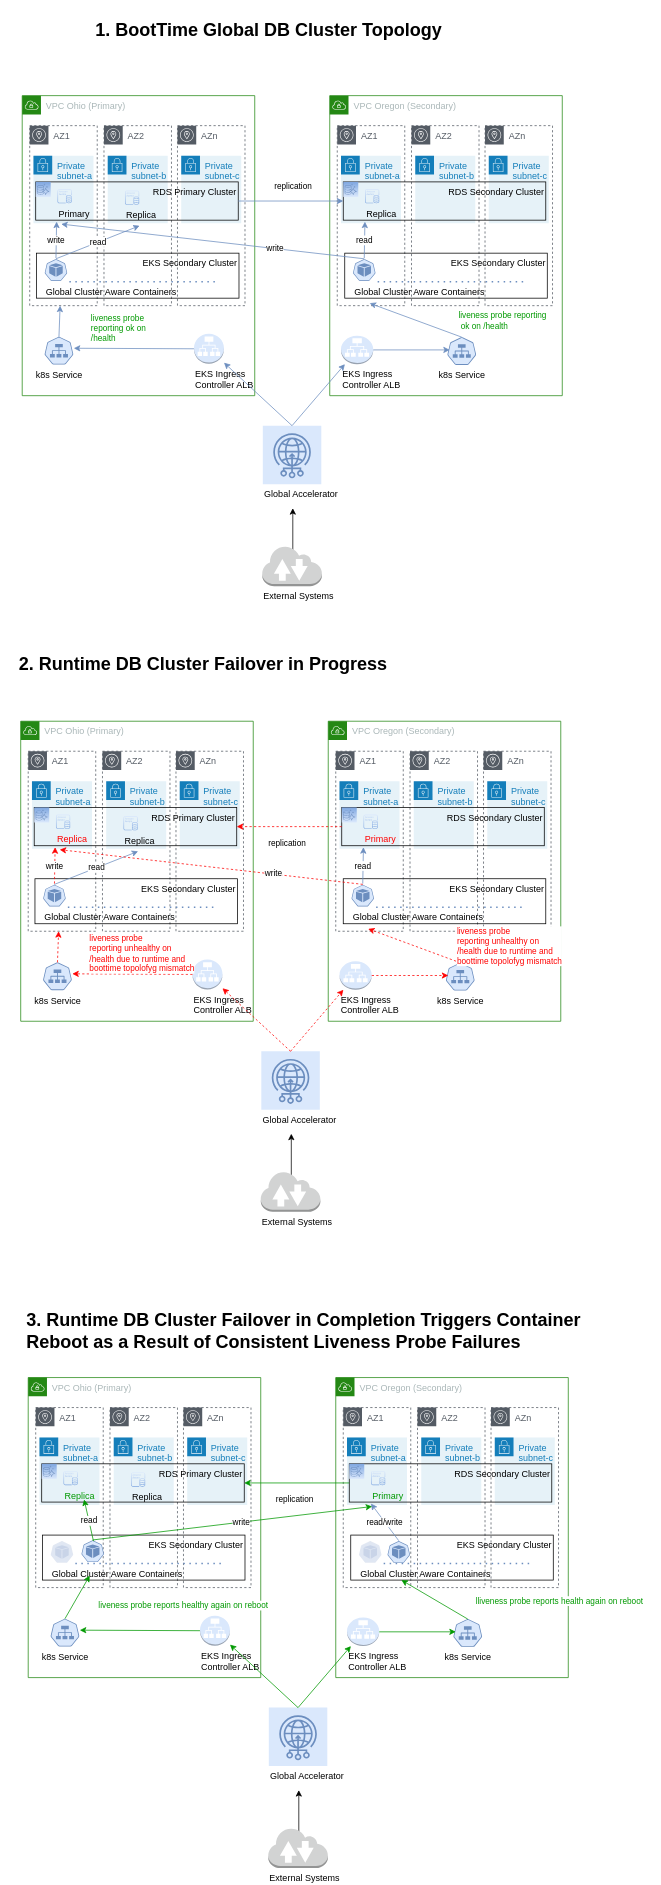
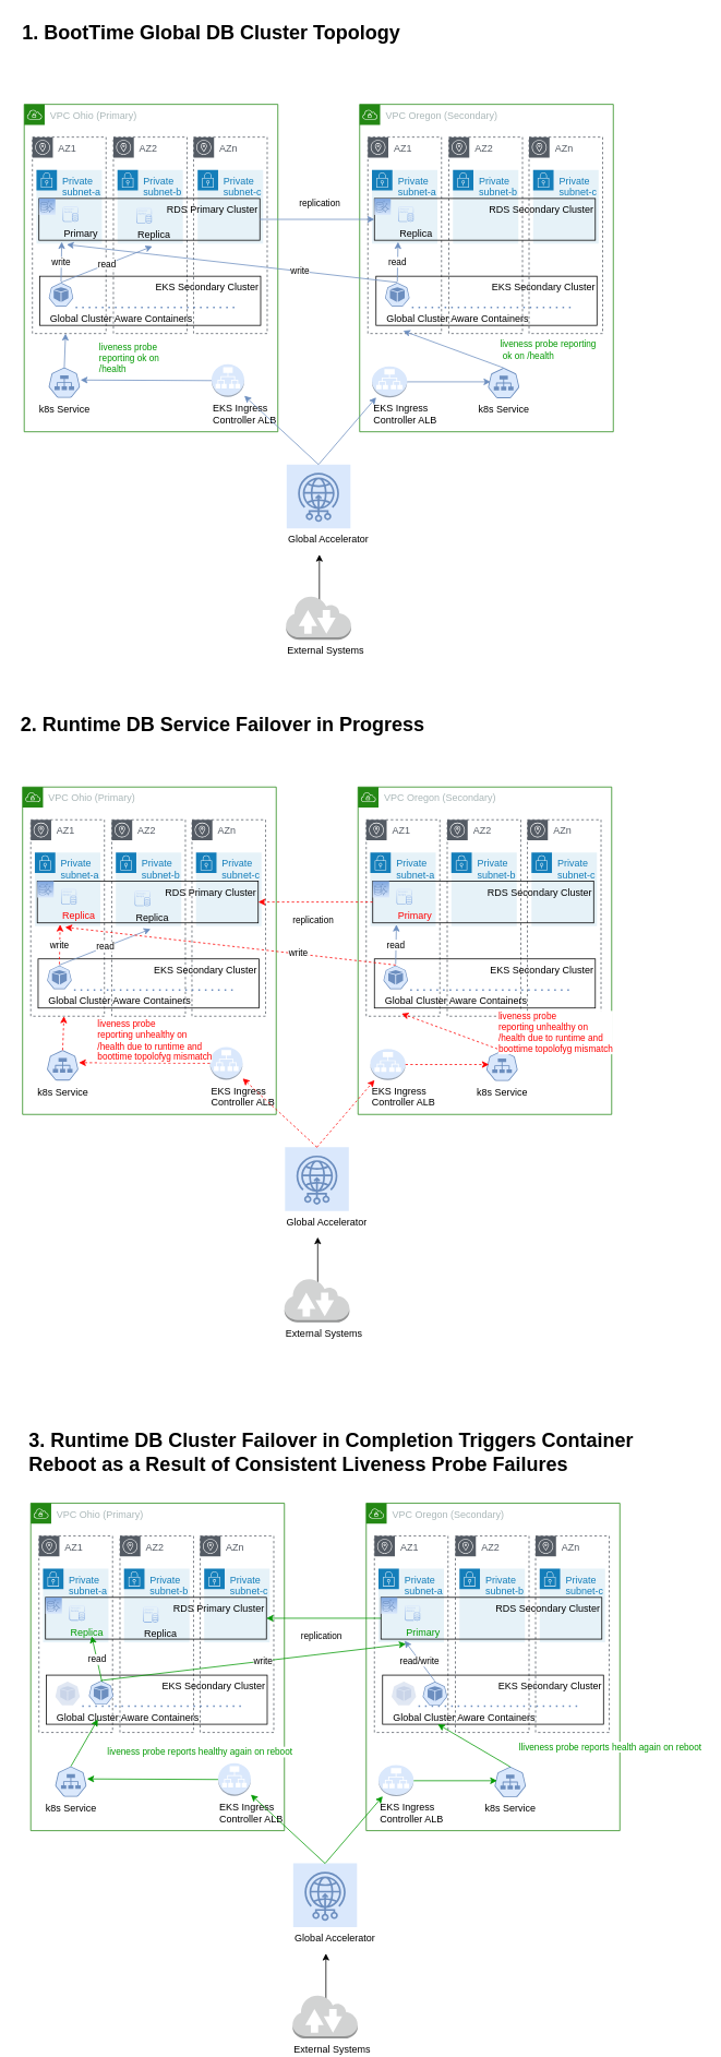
- <mxCell id="96" value="&lt;h1&gt;1. BootTime Global DB Cluster Topology&lt;/h1&gt;" style="text;html=1;strokeColor=none;fillColor=none;spacing=5;spacingTop=-20;whiteSpace=wrap;overflow=hidden;rounded=0;" vertex="1" parent="1"><mxGeometry x="122" y="20" width="487" height="60" as="geometry" /></mxCell>
+ <mxCell id="96" value="&lt;h1&gt;1. BootTime Global DB Cluster Topology&lt;/h1&gt;" style="text;html=1;strokeColor=none;fillColor=none;spacing=5;spacingTop=-20;whiteSpace=wrap;overflow=hidden;rounded=0;" vertex="1" parent="1"><mxGeometry x="22" y="20" width="487" height="60" as="geometry" /></mxCell>
- <mxCell id="97" value="&lt;h1&gt;2. Runtime DB Cluster Failover in Progress&lt;/h1&gt;" style="text;html=1;strokeColor=none;fillColor=none;spacing=5;spacingTop=-20;whiteSpace=wrap;overflow=hidden;rounded=0;" vertex="1" parent="1"><mxGeometry x="20" y="865" width="514" height="60" as="geometry" /></mxCell>
+ <mxCell id="97" value="&lt;h1&gt;2. Runtime DB Service Failover in Progress&lt;/h1&gt;" style="text;html=1;strokeColor=none;fillColor=none;spacing=5;spacingTop=-20;whiteSpace=wrap;overflow=hidden;rounded=0;" vertex="1" parent="1"><mxGeometry x="20" y="865" width="514" height="60" as="geometry" /></mxCell>
